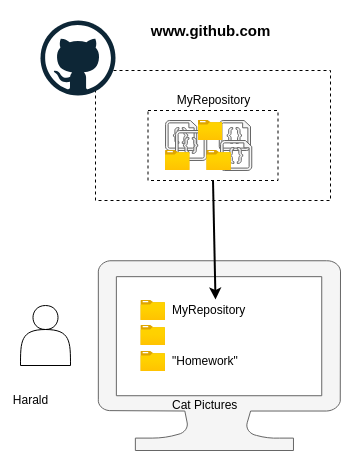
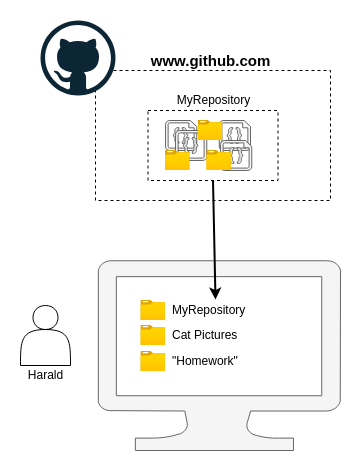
- <mxCell id="6" value="www.github.com" style="text;html=1;align=center;verticalAlign=middle;resizable=0;points=[];autosize=1;fontStyle=1;fontSize=15;" parent="1" vertex="1"><mxGeometry x="145" y="20" width="130" height="20" as="geometry" /></mxCell>
+ <mxCell id="6" value="www.github.com" style="text;html=1;align=center;verticalAlign=middle;resizable=0;points=[];autosize=1;fontStyle=1;fontSize=15;" parent="1" vertex="1"><mxGeometry x="145" y="50" width="130" height="20" as="geometry" /></mxCell>
- <mxCell id="4" value="Harald" style="text;html=1;align=center;verticalAlign=middle;resizable=0;points=[];autosize=1;" parent="1" vertex="1"><mxGeometry x="5" y="390" width="50" height="20" as="geometry" /></mxCell>
+ <mxCell id="4" value="Harald" style="text;html=1;align=center;verticalAlign=middle;resizable=0;points=[];autosize=1;" parent="1" vertex="1"><mxGeometry x="20" y="365" width="50" height="20" as="geometry" /></mxCell>
- <mxCell id="17" value="Cat Pictures" style="text;html=1;align=left;verticalAlign=middle;resizable=0;points=[];autosize=1;" vertex="1" parent="1"><mxGeometry x="170" y="395" width="80" height="20" as="geometry" /></mxCell>
+ <mxCell id="17" value="Cat Pictures" style="text;html=1;align=left;verticalAlign=middle;resizable=0;points=[];autosize=1;" vertex="1" parent="1"><mxGeometry x="170" y="325" width="80" height="20" as="geometry" /></mxCell>
